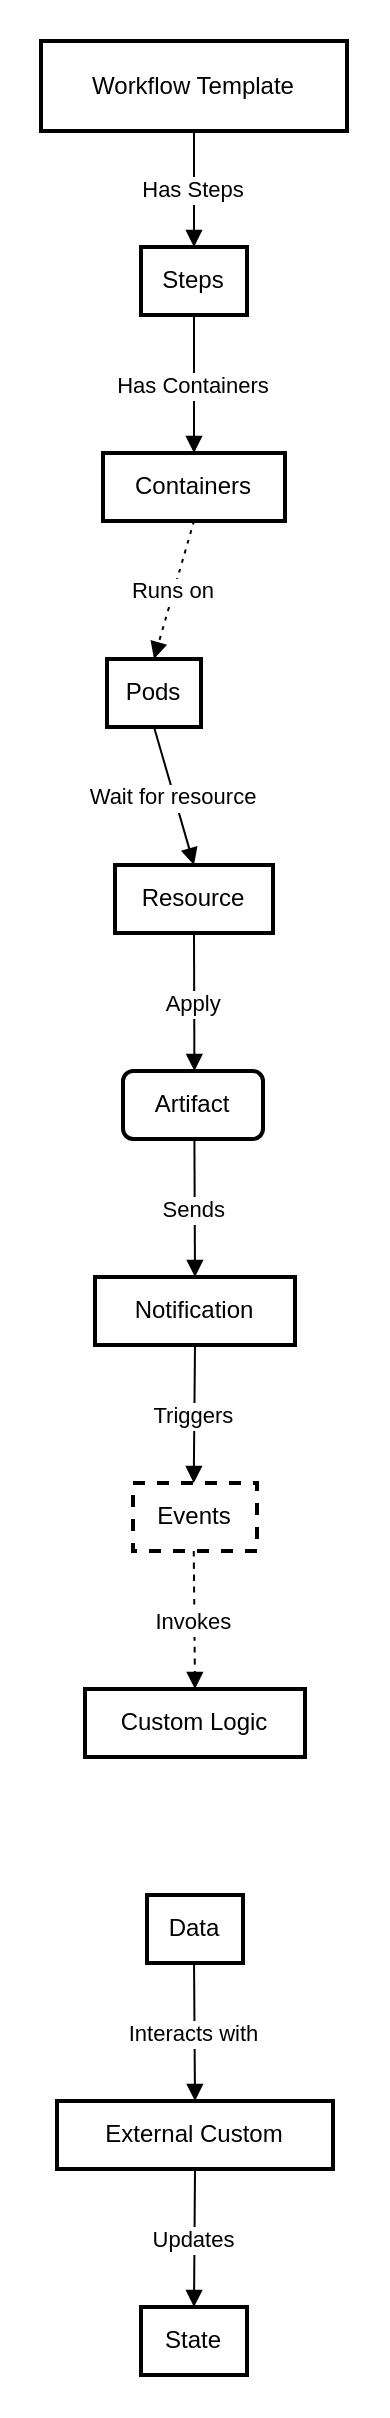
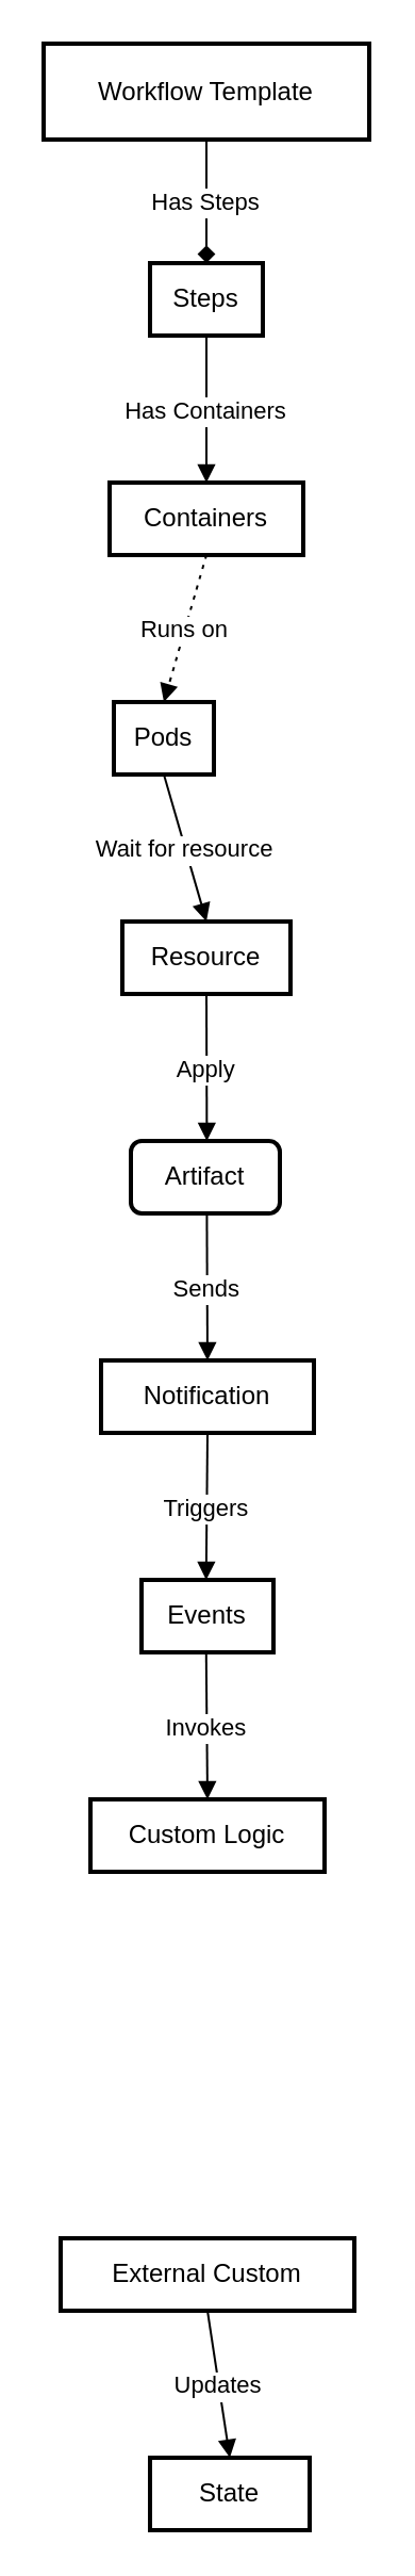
- <mxCell id="14" value="Has Steps" style="curved=1;startArrow=none;endArrow=block;exitX=0.5;exitY=1;entryX=0.5;entryY=0;" edge="1" parent="1" source="2" target="3"><mxGeometry relative="1" as="geometry"><Array as="points" /></mxGeometry></mxCell>
+ <mxCell id="14" value="Has Steps" style="curved=1;startArrow=none;endArrow=diamond;exitX=0.5;exitY=1;entryX=0.5;entryY=0;" edge="1" parent="1" source="2" target="3"><mxGeometry relative="1" as="geometry"><Array as="points" /></mxGeometry></mxCell>
- <mxCell id="9" value="Events" style="whiteSpace=wrap;strokeWidth=2;dashed=1;" vertex="1" parent="1"><mxGeometry x="66" y="741" width="62" height="34" as="geometry" /></mxCell>
+ <mxCell id="9" value="Events" style="whiteSpace=wrap;strokeWidth=2;" vertex="1" parent="1"><mxGeometry x="66" y="741" width="62" height="34" as="geometry" /></mxCell>
- <mxCell id="21" value="Invokes" style="curved=1;startArrow=none;endArrow=block;exitX=0.49;exitY=1;entryX=0.5;entryY=0;dashed=1;" edge="1" parent="1" source="9" target="10"><mxGeometry relative="1" as="geometry"><Array as="points" /></mxGeometry></mxCell>
+ <mxCell id="21" value="Invokes" style="curved=1;startArrow=none;endArrow=block;exitX=0.49;exitY=1;entryX=0.5;entryY=0;" edge="1" parent="1" source="9" target="10"><mxGeometry relative="1" as="geometry"><Array as="points" /></mxGeometry></mxCell>
- <mxCell id="11" value="Data" style="whiteSpace=wrap;strokeWidth=2;" vertex="1" parent="1"><mxGeometry x="73" y="947" width="48" height="34" as="geometry" /></mxCell>
- <mxCell id="22" value="Interacts with" style="curved=1;startArrow=none;endArrow=block;exitX=0.49;exitY=1;entryX=0.5;entryY=0;" edge="1" parent="1" source="11" target="12"><mxGeometry relative="1" as="geometry"><Array as="points" /></mxGeometry></mxCell>
- <mxCell id="13" value="State" style="whiteSpace=wrap;strokeWidth=2;" vertex="1" parent="1"><mxGeometry x="70" y="1153" width="53" height="34" as="geometry" /></mxCell>
+ <mxCell id="13" value="State" style="whiteSpace=wrap;strokeWidth=2;" vertex="1" parent="1"><mxGeometry x="70" y="1153" width="75" height="34" as="geometry" /></mxCell>
